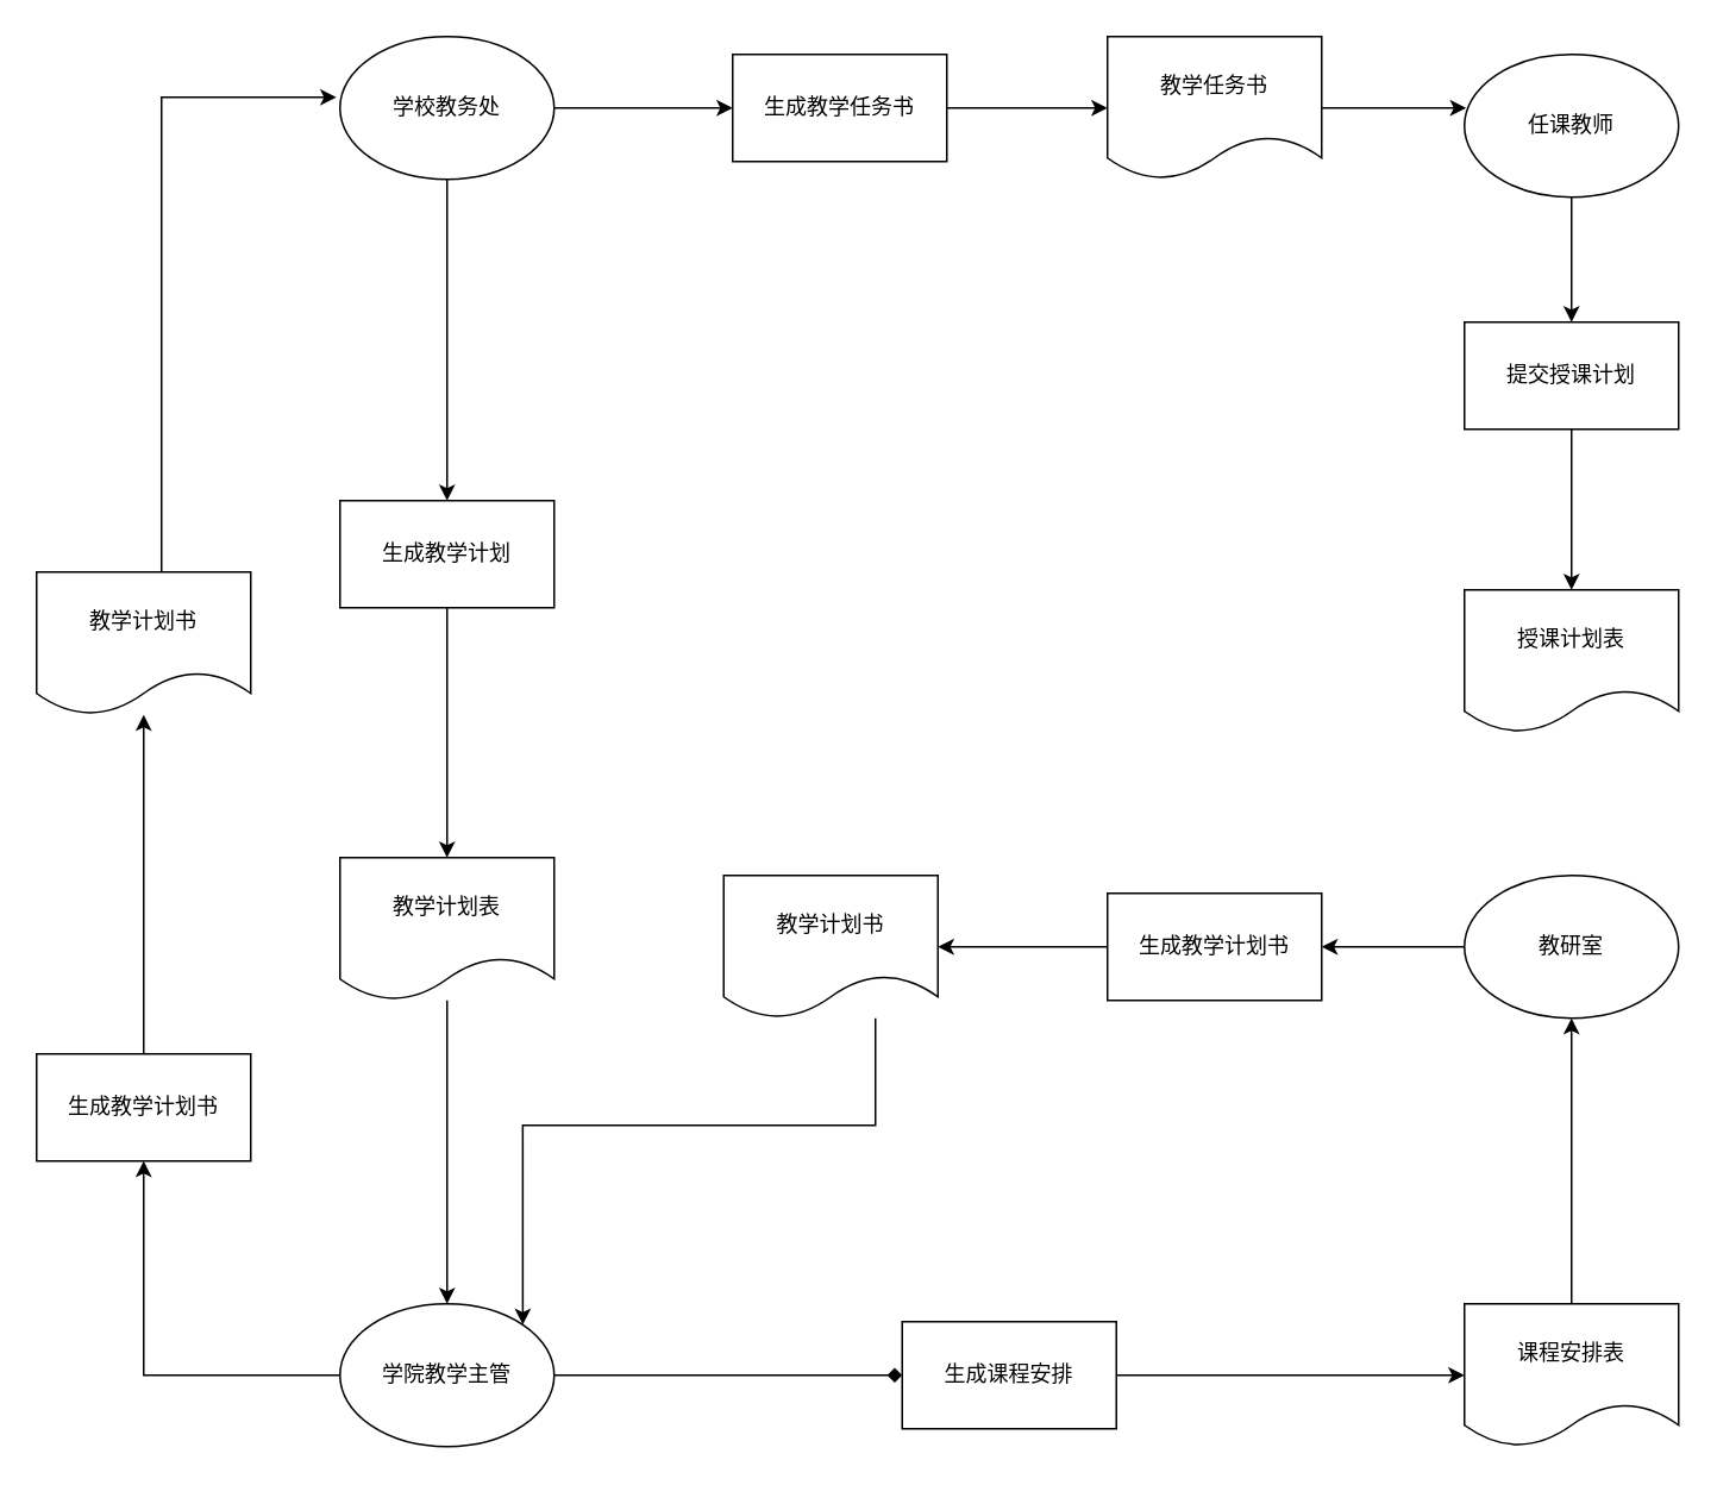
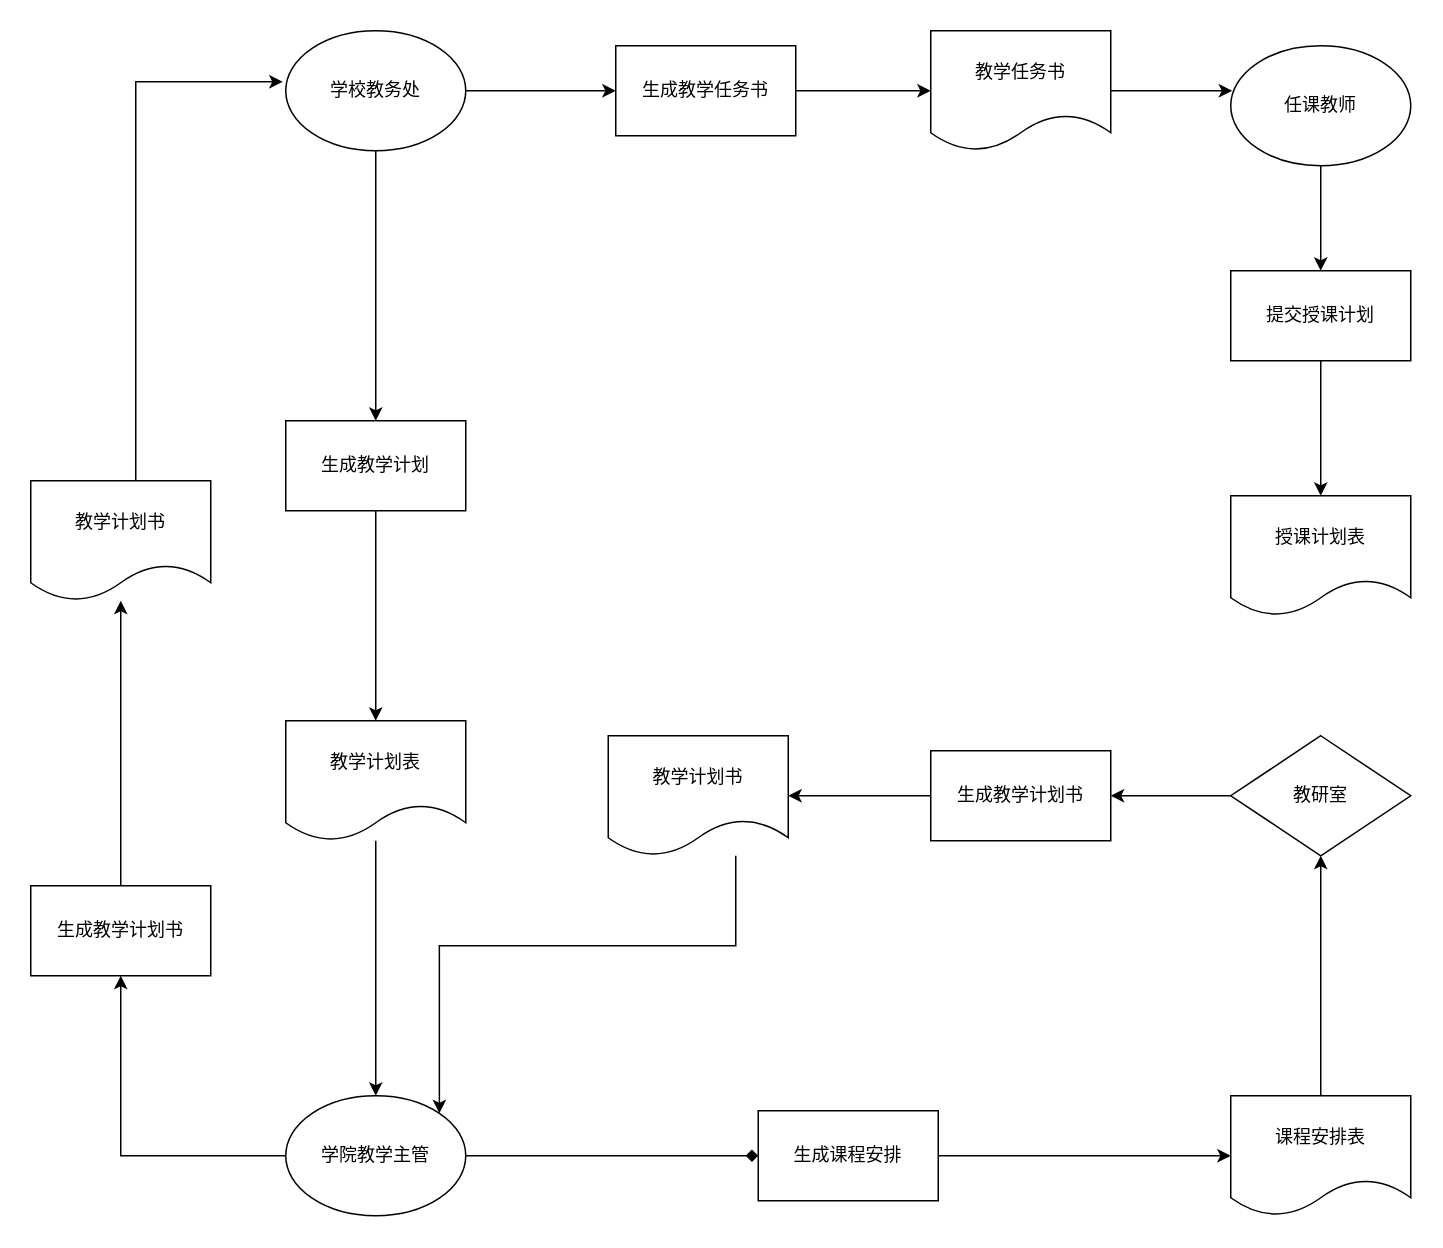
- <mxCell id="17" value="教研室" style="ellipse;whiteSpace=wrap;html=1;" vertex="1" parent="1"><mxGeometry x="820" y="490" width="120" height="80" as="geometry" /></mxCell>
+ <mxCell id="17" value="教研室" style="rhombus;whiteSpace=wrap;html=1;" vertex="1" parent="1"><mxGeometry x="820" y="490" width="120" height="80" as="geometry" /></mxCell>
